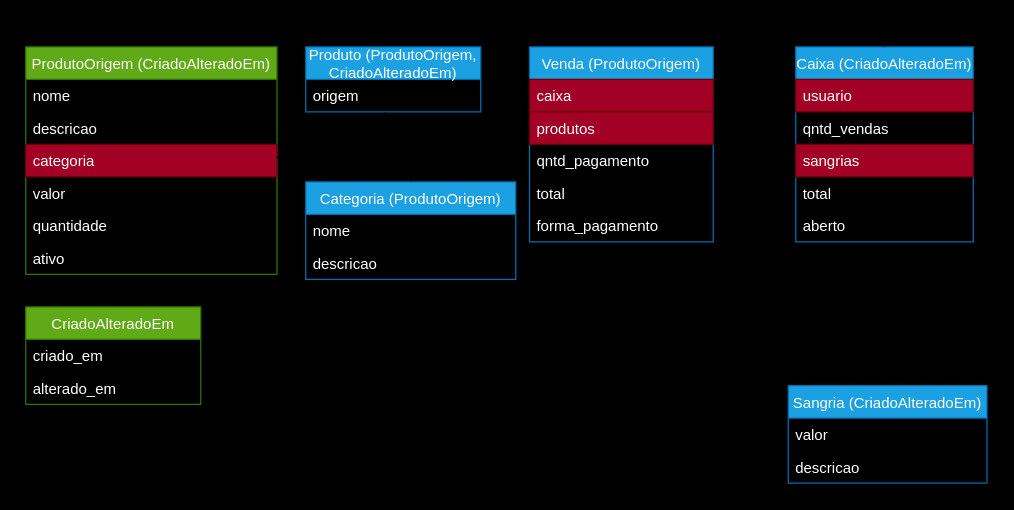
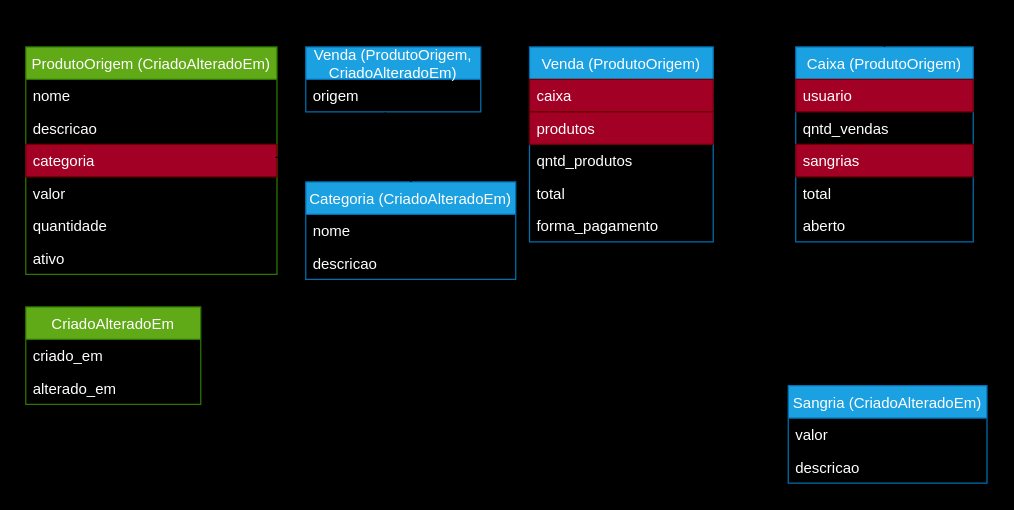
- <mxCell id="2" value="Produto (ProdutoOrigem, &#10;CriadoAlteradoEm)" style="swimlane;fontStyle=0;childLayout=stackLayout;horizontal=1;startSize=26;fillColor=#1ba1e2;horizontalStack=0;resizeParent=1;resizeParentMax=0;resizeLast=0;collapsible=1;marginBottom=0;fontColor=#FFFFFF;strokeColor=#006EAF;" vertex="1" parent="1"><mxGeometry x="244" y="37" width="140" height="52" as="geometry" /></mxCell>
+ <mxCell id="2" value="Venda (ProdutoOrigem, &#10;CriadoAlteradoEm)" style="swimlane;fontStyle=0;childLayout=stackLayout;horizontal=1;startSize=26;fillColor=#1ba1e2;horizontalStack=0;resizeParent=1;resizeParentMax=0;resizeLast=0;collapsible=1;marginBottom=0;fontColor=#FFFFFF;strokeColor=#006EAF;" vertex="1" parent="1"><mxGeometry x="244" y="37" width="140" height="52" as="geometry" /></mxCell>
- <mxCell id="17" value="Caixa (CriadoAlteradoEm)" style="swimlane;fontStyle=0;childLayout=stackLayout;horizontal=1;startSize=26;fillColor=#1ba1e2;horizontalStack=0;resizeParent=1;resizeParentMax=0;resizeLast=0;collapsible=1;marginBottom=0;fontColor=#FFFFFF;strokeColor=#006EAF;" vertex="1" parent="1"><mxGeometry x="636" y="37" width="142" height="156" as="geometry" /></mxCell>
+ <mxCell id="17" value="Caixa (ProdutoOrigem)" style="swimlane;fontStyle=0;childLayout=stackLayout;horizontal=1;startSize=26;fillColor=#1ba1e2;horizontalStack=0;resizeParent=1;resizeParentMax=0;resizeLast=0;collapsible=1;marginBottom=0;fontColor=#FFFFFF;strokeColor=#006EAF;" vertex="1" parent="1"><mxGeometry x="636" y="37" width="142" height="156" as="geometry" /></mxCell>
- <mxCell id="14" value="qntd_pagamento" style="text;strokeColor=none;fillColor=none;align=left;verticalAlign=top;spacingLeft=4;spacingRight=4;overflow=hidden;rotatable=0;points=[[0,0.5],[1,0.5]];portConstraint=eastwest;fontColor=#FFFFFF;" vertex="1" parent="11"><mxGeometry y="78" width="147" height="26" as="geometry" /></mxCell>
+ <mxCell id="14" value="qntd_produtos" style="text;strokeColor=none;fillColor=none;align=left;verticalAlign=top;spacingLeft=4;spacingRight=4;overflow=hidden;rotatable=0;points=[[0,0.5],[1,0.5]];portConstraint=eastwest;fontColor=#FFFFFF;" vertex="1" parent="11"><mxGeometry y="78" width="147" height="26" as="geometry" /></mxCell>
- <mxCell id="26" value="Categoria (ProdutoOrigem)" style="swimlane;fontStyle=0;childLayout=stackLayout;horizontal=1;startSize=26;fillColor=#1ba1e2;horizontalStack=0;resizeParent=1;resizeParentMax=0;resizeLast=0;collapsible=1;marginBottom=0;fontColor=#FFFFFF;strokeColor=#006EAF;" vertex="1" parent="1"><mxGeometry x="244" y="145" width="168" height="78" as="geometry" /></mxCell>
+ <mxCell id="26" value="Categoria (CriadoAlteradoEm)" style="swimlane;fontStyle=0;childLayout=stackLayout;horizontal=1;startSize=26;fillColor=#1ba1e2;horizontalStack=0;resizeParent=1;resizeParentMax=0;resizeLast=0;collapsible=1;marginBottom=0;fontColor=#FFFFFF;strokeColor=#006EAF;" vertex="1" parent="1"><mxGeometry x="244" y="145" width="168" height="78" as="geometry" /></mxCell>
